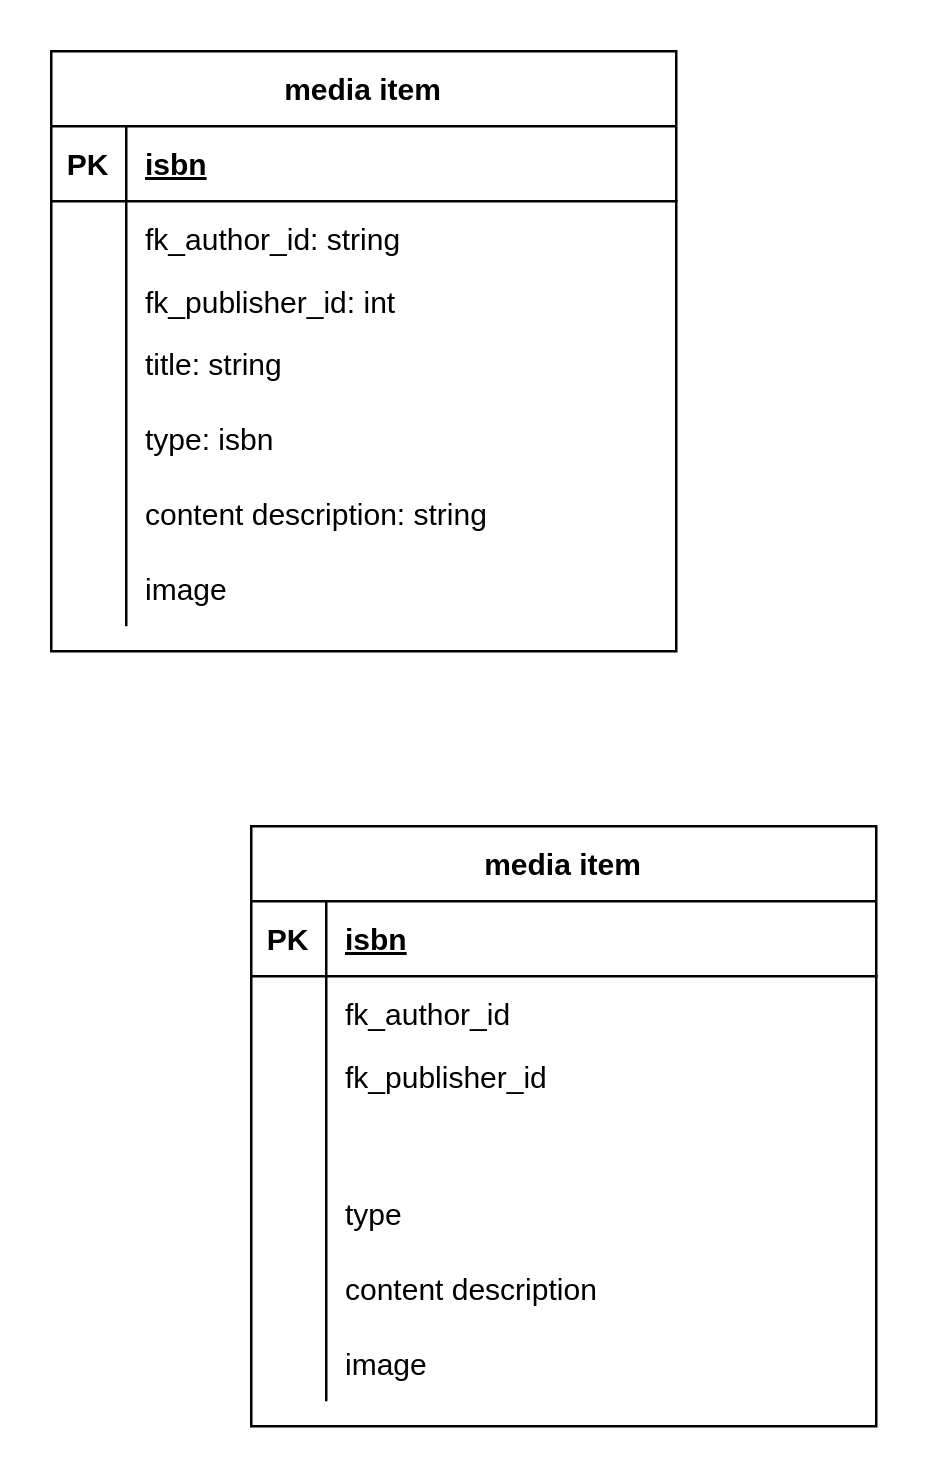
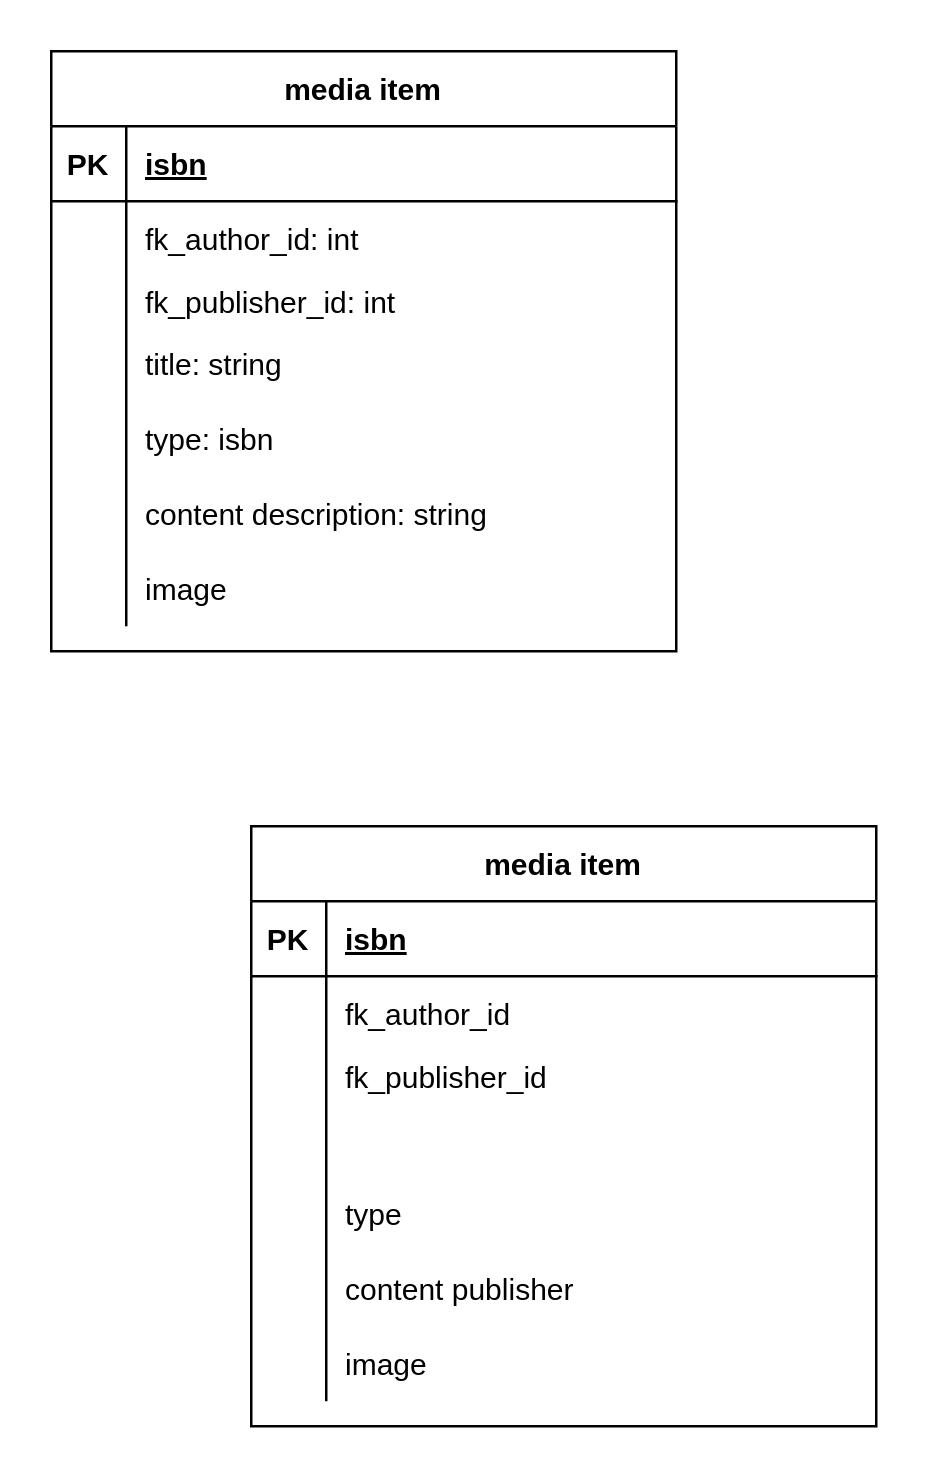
- <mxCell id="8" value="fk_author_id: string" style="shape=partialRectangle;overflow=hidden;connectable=0;fillColor=none;top=0;left=0;bottom=0;right=0;align=left;spacingLeft=6;" parent="6" vertex="1"><mxGeometry x="30" width="220" height="30" as="geometry" /></mxCell>
+ <mxCell id="8" value="fk_author_id: int" style="shape=partialRectangle;overflow=hidden;connectable=0;fillColor=none;top=0;left=0;bottom=0;right=0;align=left;spacingLeft=6;" parent="6" vertex="1"><mxGeometry x="30" width="220" height="30" as="geometry" /></mxCell>
- <mxCell id="41" value="content description" style="shape=partialRectangle;overflow=hidden;connectable=0;fillColor=none;top=0;left=0;bottom=0;right=0;align=left;spacingLeft=6;" vertex="1" parent="39"><mxGeometry x="30" width="220" height="30" as="geometry" /></mxCell>
+ <mxCell id="41" value="content publisher" style="shape=partialRectangle;overflow=hidden;connectable=0;fillColor=none;top=0;left=0;bottom=0;right=0;align=left;spacingLeft=6;" vertex="1" parent="39"><mxGeometry x="30" width="220" height="30" as="geometry" /></mxCell>
